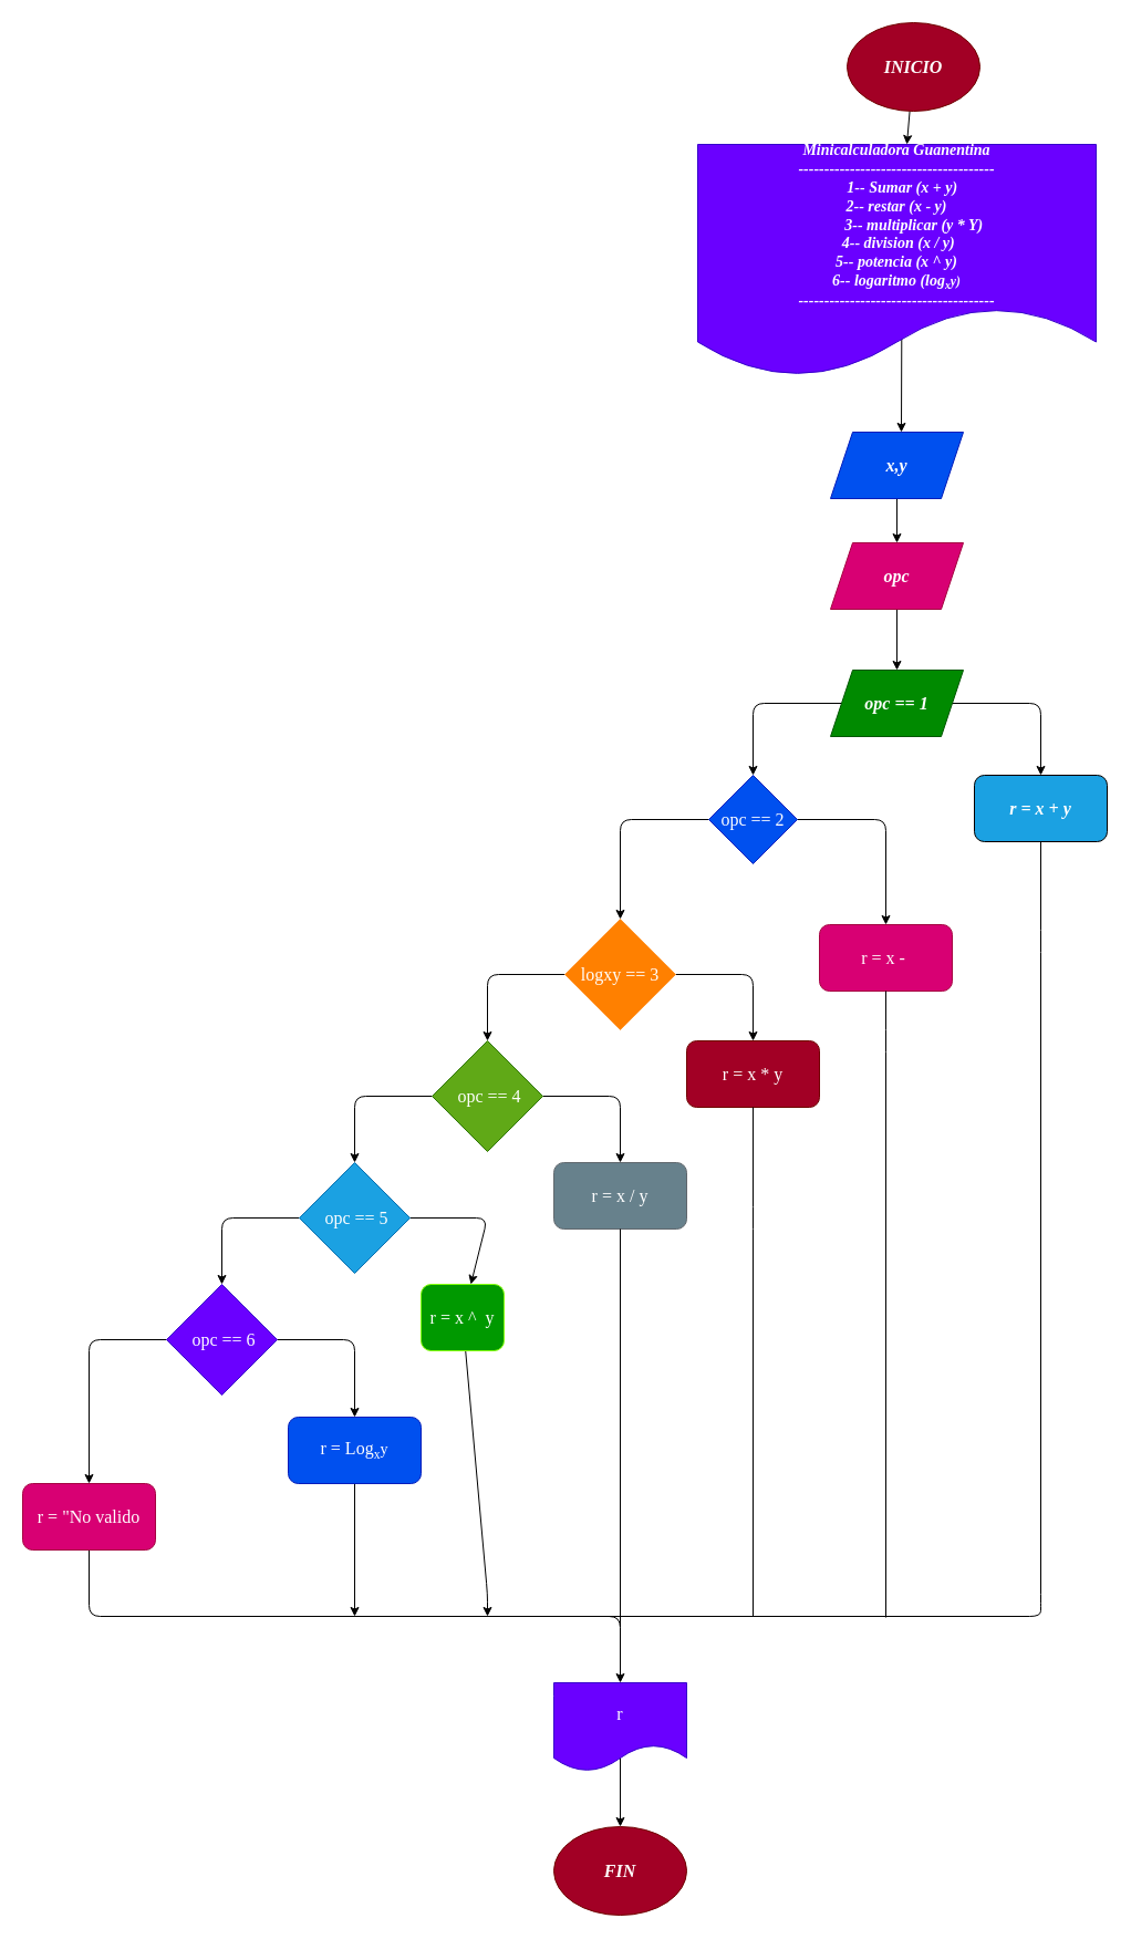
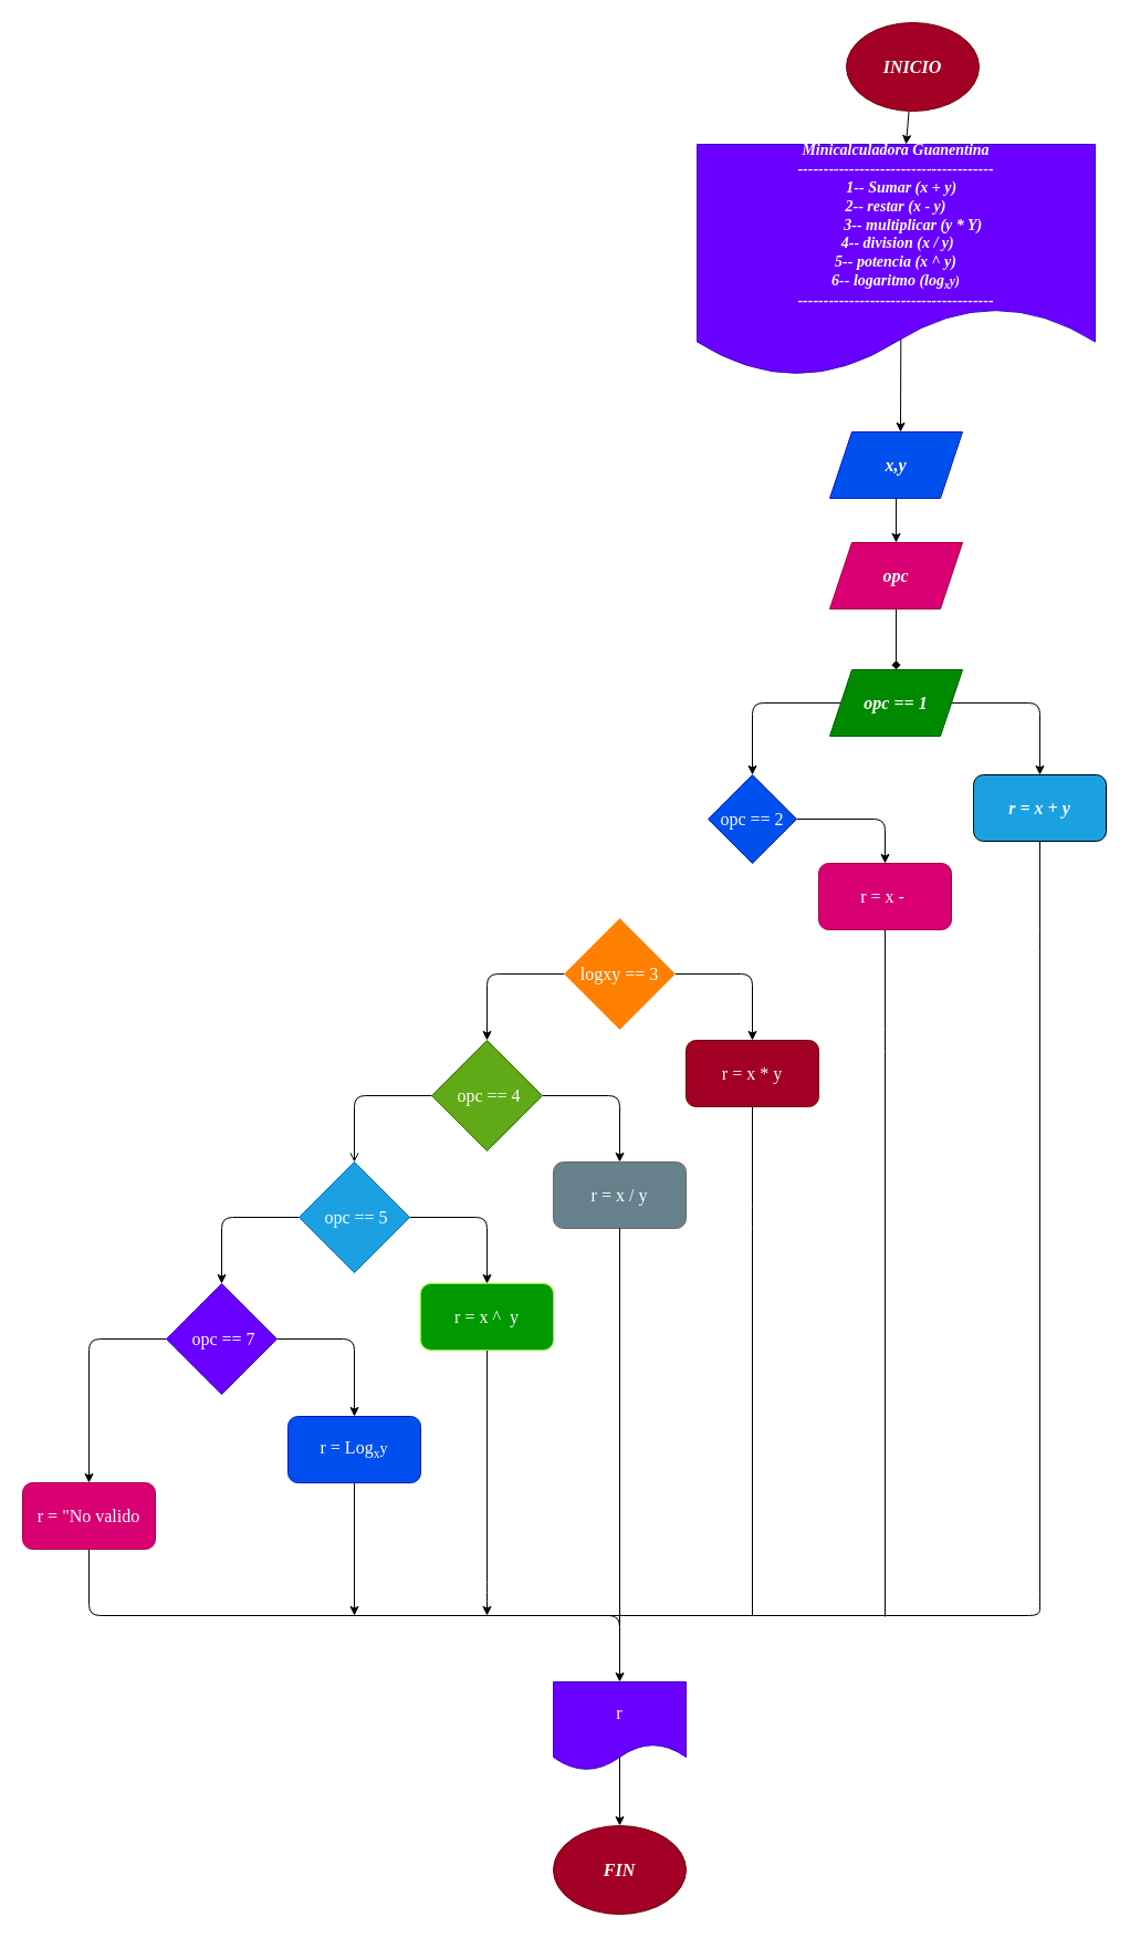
- <mxCell id="8" value="" style="edgeStyle=none;html=1;fontFamily=Lucida Console;fontSize=16;fontColor=#F5F5F5;" edge="1" parent="1" source="9" target="12"><mxGeometry relative="1" as="geometry" /></mxCell>
+ <mxCell id="8" value="" style="edgeStyle=none;html=1;fontFamily=Lucida Console;fontSize=16;fontColor=#F5F5F5;endArrow=diamond;" edge="1" parent="1" source="9" target="12"><mxGeometry relative="1" as="geometry" /></mxCell>
- <mxCell id="14" value="" style="edgeStyle=none;html=1;fontFamily=Lucida Console;fontSize=16;fontColor=#F5F5F5;" edge="1" parent="1" source="16" target="19"><mxGeometry relative="1" as="geometry"><Array as="points"><mxPoint x="560" y="740" /></Array></mxGeometry></mxCell>
- <mxCell id="20" value="r = x -&amp;nbsp;" style="rounded=1;whiteSpace=wrap;html=1;fontSize=16;fontFamily=Lucida Console;fontColor=#ffffff;labelBackgroundColor=none;fillColor=#d80073;strokeColor=#A50040;" vertex="1" parent="1"><mxGeometry x="740" y="835" width="120" height="60" as="geometry" /></mxCell>
+ <mxCell id="20" value="r = x -&amp;nbsp;" style="rounded=1;whiteSpace=wrap;html=1;fontSize=16;fontFamily=Lucida Console;fontColor=#ffffff;labelBackgroundColor=none;fillColor=#d80073;strokeColor=#A50040;" vertex="1" parent="1"><mxGeometry x="740" y="780" width="120" height="60" as="geometry" /></mxCell>
- <mxCell id="23" value="" style="edgeStyle=none;html=1;fontFamily=Lucida Console;fontSize=16;fontColor=#F5F5F5;" edge="1" parent="1" source="24" target="28"><mxGeometry relative="1" as="geometry"><Array as="points"><mxPoint x="320" y="990" /></Array></mxGeometry></mxCell>
+ <mxCell id="23" value="" style="edgeStyle=none;html=1;fontFamily=Lucida Console;fontSize=16;fontColor=#F5F5F5;endArrow=open;" edge="1" parent="1" source="24" target="28"><mxGeometry relative="1" as="geometry"><Array as="points"><mxPoint x="320" y="990" /></Array></mxGeometry></mxCell>
- <mxCell id="30" value="r = x&amp;nbsp;^&amp;nbsp; y" style="rounded=1;whiteSpace=wrap;html=1;fontSize=16;fontFamily=Lucida Console;fontColor=#ffffff;labelBackgroundColor=none;fillColor=#009900;strokeColor=#80FF00;" vertex="1" parent="1"><mxGeometry x="380" y="1160" width="75" height="60" as="geometry" /></mxCell>
+ <mxCell id="30" value="r = x&amp;nbsp;^&amp;nbsp; y" style="rounded=1;whiteSpace=wrap;html=1;fontSize=16;fontFamily=Lucida Console;fontColor=#ffffff;labelBackgroundColor=none;fillColor=#009900;strokeColor=#80FF00;" vertex="1" parent="1"><mxGeometry x="380" y="1160" width="120" height="60" as="geometry" /></mxCell>
- <mxCell id="33" value="&amp;nbsp;opc == 6" style="rhombus;whiteSpace=wrap;html=1;fontSize=16;fontFamily=Lucida Console;fontColor=#ffffff;labelBackgroundColor=none;fillColor=#6a00ff;strokeColor=#3700CC;" vertex="1" parent="1"><mxGeometry x="150" y="1160" width="100" height="100" as="geometry" /></mxCell>
+ <mxCell id="33" value="&amp;nbsp;opc == 7" style="rhombus;whiteSpace=wrap;html=1;fontSize=16;fontFamily=Lucida Console;fontColor=#ffffff;labelBackgroundColor=none;fillColor=#6a00ff;strokeColor=#3700CC;" vertex="1" parent="1"><mxGeometry x="150" y="1160" width="100" height="100" as="geometry" /></mxCell>
